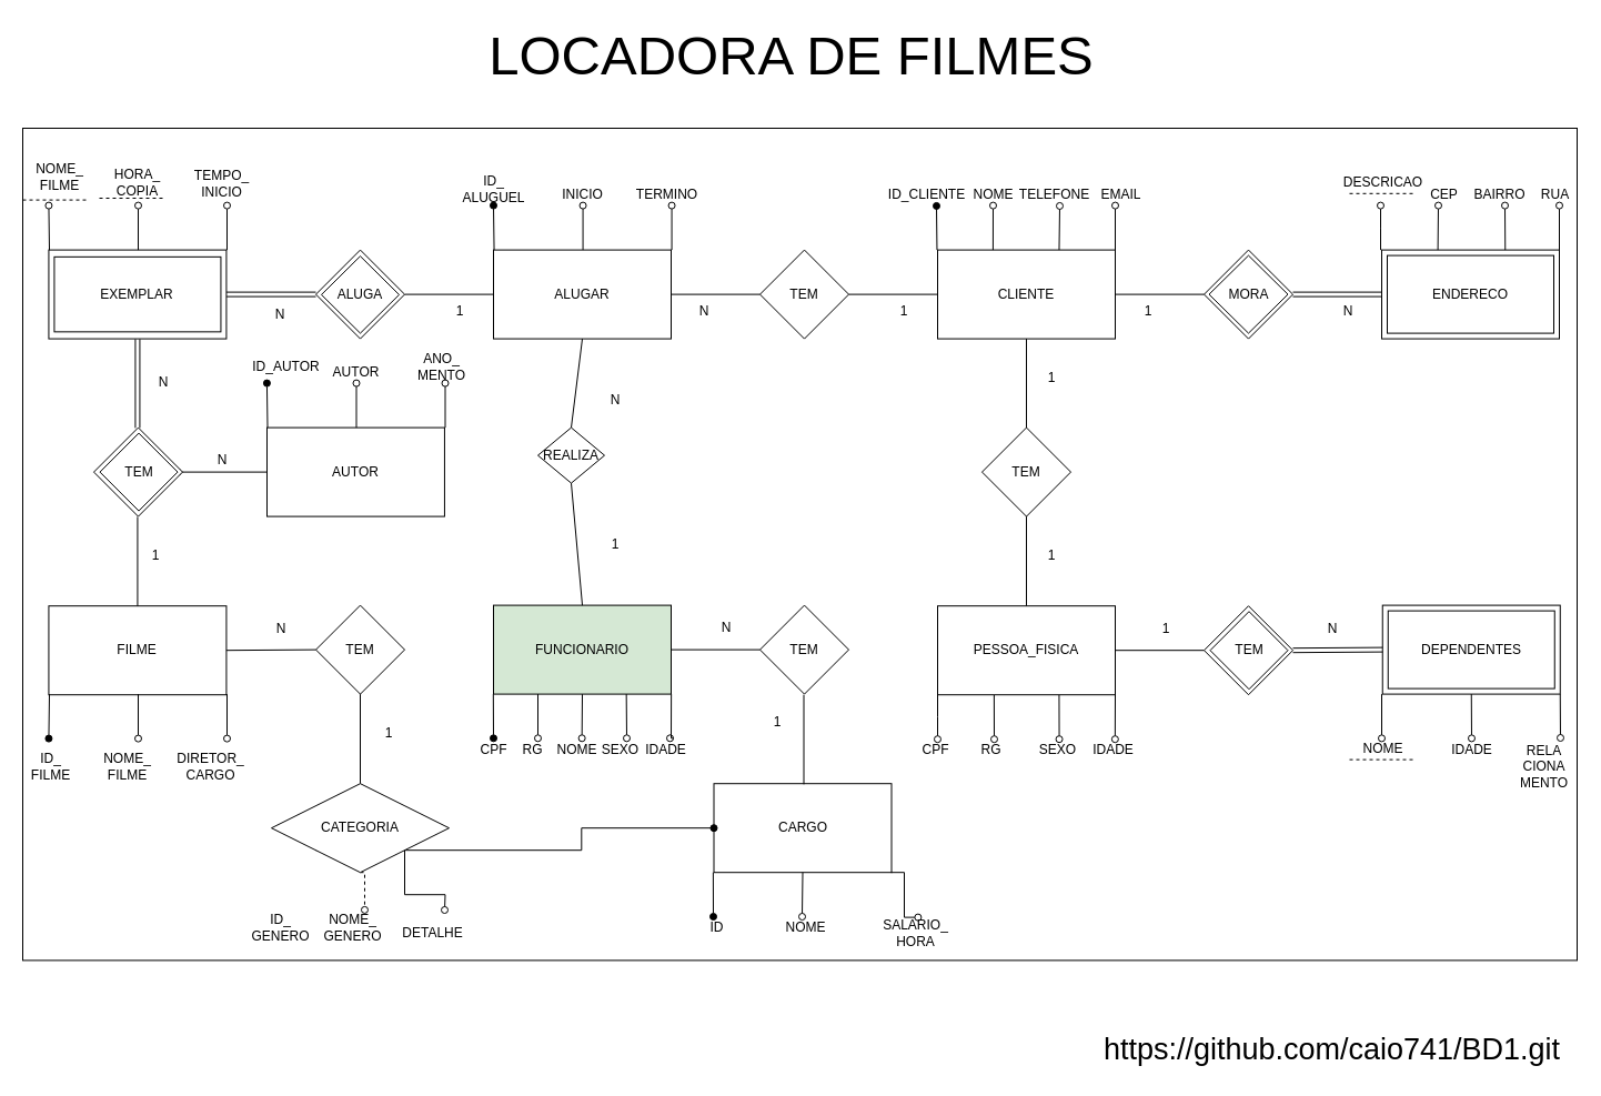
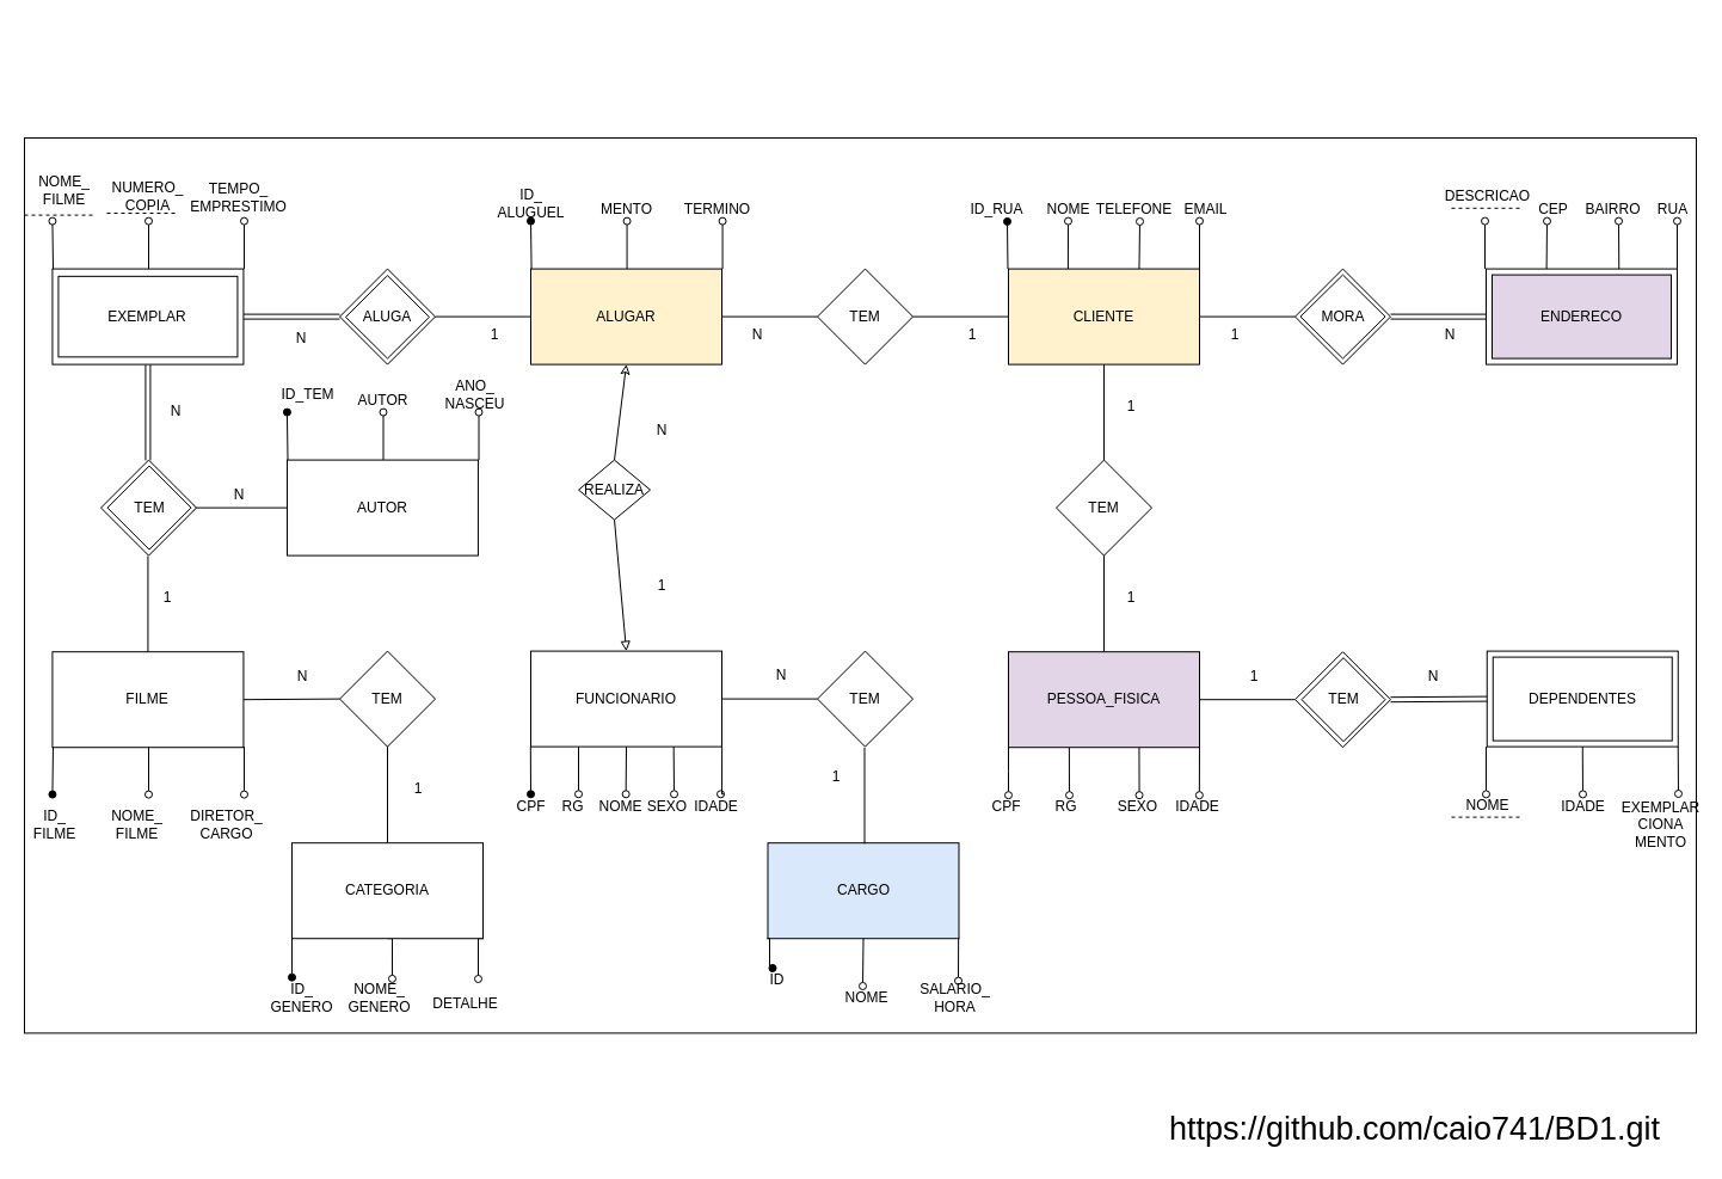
- <mxCell id="74" value="LOCADORA DE FILMES" style="text;html=1;align=center;verticalAlign=middle;resizable=0;points=[];autosize=1;strokeColor=none;fillColor=none;fontSize=49;shadow=0;" parent="1" vertex="1"><mxGeometry x="431.5" y="20" width="560" height="60" as="geometry" /></mxCell>
- <mxCell id="97" value="HORA_&lt;br&gt;COPIA" style="text;html=1;align=center;verticalAlign=middle;resizable=0;points=[];autosize=1;strokeColor=none;fillColor=none;" parent="1" vertex="1"><mxGeometry x="83.43" y="149" width="80" height="30" as="geometry" /></mxCell>
+ <mxCell id="97" value="NUMERO_&lt;br&gt;COPIA" style="text;html=1;align=center;verticalAlign=middle;resizable=0;points=[];autosize=1;strokeColor=none;fillColor=none;" parent="1" vertex="1"><mxGeometry x="83.43" y="149" width="80" height="30" as="geometry" /></mxCell>
- <mxCell id="98" value="TEMPO_&lt;br&gt;INICIO" style="text;html=1;align=center;verticalAlign=middle;resizable=0;points=[];autosize=1;strokeColor=none;fillColor=none;" parent="1" vertex="1"><mxGeometry x="149" y="149.6" width="100" height="30" as="geometry" /></mxCell>
+ <mxCell id="98" value="TEMPO_&lt;br&gt;EMPRESTIMO" style="text;html=1;align=center;verticalAlign=middle;resizable=0;points=[];autosize=1;strokeColor=none;fillColor=none;" parent="1" vertex="1"><mxGeometry x="149" y="149.6" width="100" height="30" as="geometry" /></mxCell>
- <mxCell id="71" value="INICIO" style="text;html=1;align=center;verticalAlign=middle;resizable=0;points=[];autosize=1;strokeColor=none;fillColor=none;" parent="1" vertex="1"><mxGeometry x="499" y="164.6" width="50" height="20" as="geometry" /></mxCell>
+ <mxCell id="71" value="MENTO" style="text;html=1;align=center;verticalAlign=middle;resizable=0;points=[];autosize=1;strokeColor=none;fillColor=none;" parent="1" vertex="1"><mxGeometry x="499" y="164.6" width="50" height="20" as="geometry" /></mxCell>
- <mxCell id="39" value="ID_CLIENTE" style="text;html=1;align=center;verticalAlign=middle;resizable=0;points=[];autosize=1;strokeColor=none;fillColor=none;" parent="1" vertex="1"><mxGeometry x="794" y="164.6" width="80" height="20" as="geometry" /></mxCell>
+ <mxCell id="39" value="ID_RUA" style="text;html=1;align=center;verticalAlign=middle;resizable=0;points=[];autosize=1;strokeColor=none;fillColor=none;" parent="1" vertex="1"><mxGeometry x="794" y="164.6" width="80" height="20" as="geometry" /></mxCell>
- <mxCell id="4" value="ALUGAR" style="rounded=0;whiteSpace=wrap;html=1;" parent="1" vertex="1"><mxGeometry x="444" y="224.6" width="160" height="80" as="geometry" /></mxCell>
+ <mxCell id="4" value="ALUGAR" style="rounded=0;whiteSpace=wrap;html=1;fillColor=#fff2cc;" parent="1" vertex="1"><mxGeometry x="444" y="224.6" width="160" height="80" as="geometry" /></mxCell>
- <mxCell id="8" value="CLIENTE" style="rounded=0;whiteSpace=wrap;html=1;" parent="1" vertex="1"><mxGeometry x="844" y="224.6" width="160" height="80" as="geometry" /></mxCell>
+ <mxCell id="8" value="CLIENTE" style="rounded=0;whiteSpace=wrap;html=1;fillColor=#fff2cc;" parent="1" vertex="1"><mxGeometry x="844" y="224.6" width="160" height="80" as="geometry" /></mxCell>
- <mxCell id="49" value="ENDERECO" style="rounded=0;whiteSpace=wrap;html=1;" parent="1" vertex="1"><mxGeometry x="1249" y="229.6" width="150" height="70" as="geometry" /></mxCell>
+ <mxCell id="49" value="ENDERECO" style="rounded=0;whiteSpace=wrap;html=1;fillColor=#e1d5e7;" parent="1" vertex="1"><mxGeometry x="1249" y="229.6" width="150" height="70" as="geometry" /></mxCell>
- <mxCell id="17" style="edgeStyle=none;rounded=0;orthogonalLoop=1;jettySize=auto;html=1;exitX=0.5;exitY=0;exitDx=0;exitDy=0;entryX=0.5;entryY=1;entryDx=0;entryDy=0;endArrow=none;endFill=0;" parent="1" source="19" target="4" edge="1"><mxGeometry relative="1" as="geometry" /></mxCell>
+ <mxCell id="17" style="edgeStyle=none;rounded=0;orthogonalLoop=1;jettySize=auto;html=1;exitX=0.5;exitY=0;exitDx=0;exitDy=0;entryX=0.5;entryY=1;entryDx=0;entryDy=0;endArrow=classic;endFill=0;" parent="1" source="19" target="4" edge="1"><mxGeometry relative="1" as="geometry" /></mxCell>
- <mxCell id="89" value="ID_AUTOR" style="text;html=1;align=center;verticalAlign=middle;resizable=0;points=[];autosize=1;strokeColor=none;fillColor=none;" parent="1" vertex="1"><mxGeometry x="216.5" y="319.6" width="80" height="20" as="geometry" /></mxCell>
+ <mxCell id="89" value="ID_TEM" style="text;html=1;align=center;verticalAlign=middle;resizable=0;points=[];autosize=1;strokeColor=none;fillColor=none;" parent="1" vertex="1"><mxGeometry x="216.5" y="319.6" width="80" height="20" as="geometry" /></mxCell>
- <mxCell id="91" value="ANO_&lt;br&gt;MENTO" style="text;html=1;align=center;verticalAlign=middle;resizable=0;points=[];autosize=1;strokeColor=none;fillColor=none;" parent="1" vertex="1"><mxGeometry x="361.5" y="314.6" width="70" height="30" as="geometry" /></mxCell>
+ <mxCell id="91" value="ANO_&lt;br&gt;NASCEU" style="text;html=1;align=center;verticalAlign=middle;resizable=0;points=[];autosize=1;strokeColor=none;fillColor=none;" parent="1" vertex="1"><mxGeometry x="361.5" y="314.6" width="70" height="30" as="geometry" /></mxCell>
- <mxCell id="18" style="edgeStyle=none;rounded=0;orthogonalLoop=1;jettySize=auto;html=1;exitX=0.5;exitY=1;exitDx=0;exitDy=0;entryX=0.5;entryY=0;entryDx=0;entryDy=0;endArrow=none;endFill=0;" parent="1" source="19" target="7" edge="1"><mxGeometry relative="1" as="geometry" /></mxCell>
+ <mxCell id="18" style="edgeStyle=none;rounded=0;orthogonalLoop=1;jettySize=auto;html=1;exitX=0.5;exitY=1;exitDx=0;exitDy=0;entryX=0.5;entryY=0;entryDx=0;entryDy=0;endArrow=block;endFill=0;" parent="1" source="19" target="7" edge="1"><mxGeometry relative="1" as="geometry" /></mxCell>
- <mxCell id="7" value="FUNCIONARIO" style="rounded=0;whiteSpace=wrap;html=1;fillColor=#d5e8d4;" parent="1" vertex="1"><mxGeometry x="444" y="544.6" width="160" height="80" as="geometry" /></mxCell>
+ <mxCell id="7" value="FUNCIONARIO" style="rounded=0;whiteSpace=wrap;html=1;" parent="1" vertex="1"><mxGeometry x="444" y="544.6" width="160" height="80" as="geometry" /></mxCell>
- <mxCell id="12" value="PESSOA_FISICA" style="rounded=0;whiteSpace=wrap;html=1;" parent="1" vertex="1"><mxGeometry x="844" y="545.2" width="160" height="80" as="geometry" /></mxCell>
+ <mxCell id="12" value="PESSOA_FISICA" style="rounded=0;whiteSpace=wrap;html=1;fillColor=#e1d5e7;" parent="1" vertex="1"><mxGeometry x="844" y="545.2" width="160" height="80" as="geometry" /></mxCell>
- <mxCell id="81" value="RELA&lt;br&gt;CIONA&lt;br&gt;MENTO" style="text;html=1;align=center;verticalAlign=middle;resizable=0;points=[];autosize=1;strokeColor=none;fillColor=none;" parent="1" vertex="1"><mxGeometry x="1360" y="665.2" width="60" height="50" as="geometry" /></mxCell>
+ <mxCell id="81" value="EXEMPLAR&lt;br&gt;CIONA&lt;br&gt;MENTO" style="text;html=1;align=center;verticalAlign=middle;resizable=0;points=[];autosize=1;strokeColor=none;fillColor=none;" parent="1" vertex="1"><mxGeometry x="1360" y="665.2" width="60" height="50" as="geometry" /></mxCell>
- <mxCell id="122" value="CATEGORIA" style="rhombus;whiteSpace=wrap;html=1;" parent="1" vertex="1"><mxGeometry x="244" y="705.2" width="160" height="80" as="geometry" /></mxCell>
+ <mxCell id="122" value="CATEGORIA" style="rounded=0;whiteSpace=wrap;html=1;" parent="1" vertex="1"><mxGeometry x="244" y="705.2" width="160" height="80" as="geometry" /></mxCell>
- <mxCell id="108" value="CARGO" style="rounded=0;whiteSpace=wrap;html=1;" parent="1" vertex="1"><mxGeometry x="642.5" y="705.2" width="160" height="80" as="geometry" /></mxCell>
+ <mxCell id="108" value="CARGO" style="rounded=0;whiteSpace=wrap;html=1;fillColor=#dae8fc;" parent="1" vertex="1"><mxGeometry x="642.5" y="705.2" width="160" height="80" as="geometry" /></mxCell>
- <mxCell id="119" style="edgeStyle=orthogonalEdgeStyle;rounded=0;orthogonalLoop=1;jettySize=auto;html=1;exitX=0;exitY=1;exitDx=0;exitDy=0;endArrow=oval;endFill=1;" parent="1" source="122" target="108" edge="1"><mxGeometry relative="1" as="geometry" /></mxCell>
+ <mxCell id="119" style="edgeStyle=orthogonalEdgeStyle;rounded=0;orthogonalLoop=1;jettySize=auto;html=1;exitX=0;exitY=1;exitDx=0;exitDy=0;entryX=0.393;entryY=-0.083;entryDx=0;entryDy=0;entryPerimeter=0;endArrow=oval;endFill=1;" parent="1" source="122" target="126" edge="1"><mxGeometry relative="1" as="geometry" /></mxCell>
- <mxCell id="120" style="edgeStyle=orthogonalEdgeStyle;rounded=0;orthogonalLoop=1;jettySize=auto;html=1;exitX=0.5;exitY=1;exitDx=0;exitDy=0;entryX=0.664;entryY=-0.043;entryDx=0;entryDy=0;entryPerimeter=0;endArrow=oval;endFill=0;dashed=1;" parent="1" source="122" target="127" edge="1"><mxGeometry relative="1" as="geometry" /></mxCell>
+ <mxCell id="120" style="edgeStyle=orthogonalEdgeStyle;rounded=0;orthogonalLoop=1;jettySize=auto;html=1;exitX=0.5;exitY=1;exitDx=0;exitDy=0;entryX=0.664;entryY=-0.043;entryDx=0;entryDy=0;entryPerimeter=0;endArrow=oval;endFill=0;" parent="1" source="122" target="127" edge="1"><mxGeometry relative="1" as="geometry" /></mxCell>
- <mxCell id="112" value="ID" style="text;html=1;align=center;verticalAlign=middle;resizable=0;points=[];autosize=1;strokeColor=none;fillColor=none;" parent="1" vertex="1"><mxGeometry x="630" y="825.2" width="30" height="20" as="geometry" /></mxCell>
+ <mxCell id="112" value="ID" style="text;html=1;align=center;verticalAlign=middle;resizable=0;points=[];autosize=1;strokeColor=none;fillColor=none;" parent="1" vertex="1"><mxGeometry x="635" y="810.2" width="30" height="20" as="geometry" /></mxCell>
- <mxCell id="113" value="SALARIO_&lt;br&gt;HORA" style="text;html=1;align=center;verticalAlign=middle;resizable=0;points=[];autosize=1;strokeColor=none;fillColor=none;" parent="1" vertex="1"><mxGeometry x="789" y="825.2" width="70" height="30" as="geometry" /></mxCell>
+ <mxCell id="113" value="SALARIO_&lt;br&gt;HORA" style="text;html=1;align=center;verticalAlign=middle;resizable=0;points=[];autosize=1;strokeColor=none;fillColor=none;" parent="1" vertex="1"><mxGeometry x="764" y="820.2" width="70" height="30" as="geometry" /></mxCell>
- <mxCell id="73" value="https://github.com/caio741/BD1.git" style="text;html=1;align=center;verticalAlign=middle;resizable=0;points=[];autosize=1;strokeColor=none;fillColor=none;fontSize=27;" parent="1" vertex="1"><mxGeometry x="984" y="925" width="430" height="40" as="geometry" /></mxCell>
+ <mxCell id="73" value="https://github.com/caio741/BD1.git" style="text;html=1;align=center;verticalAlign=middle;resizable=0;points=[];autosize=1;strokeColor=none;fillColor=none;fontSize=27;" parent="1" vertex="1"><mxGeometry x="969" y="925" width="430" height="40" as="geometry" /></mxCell>
